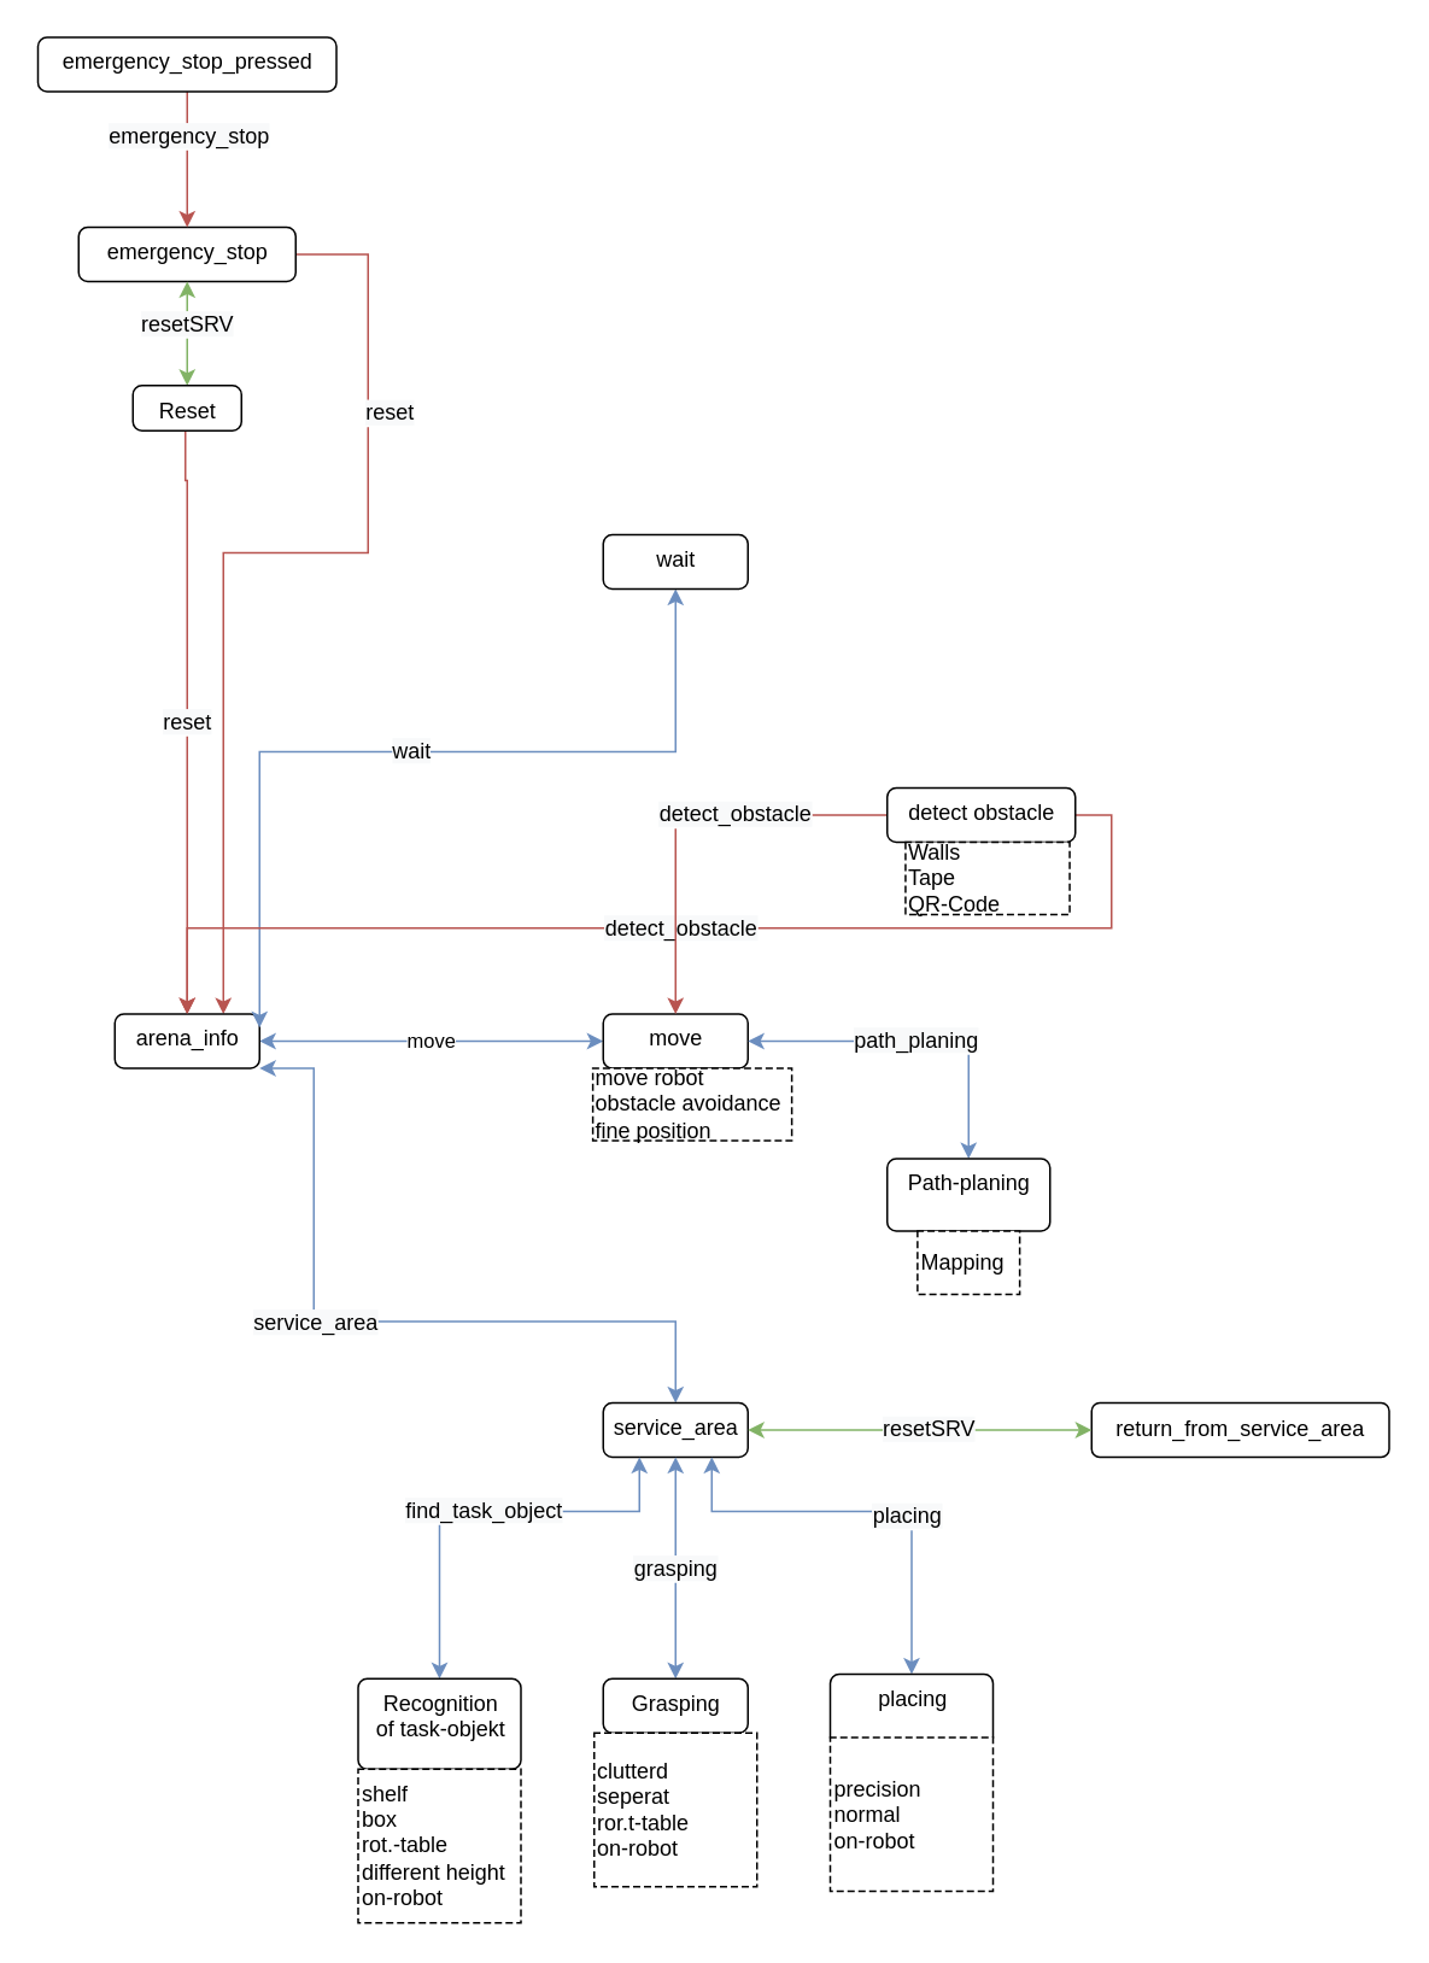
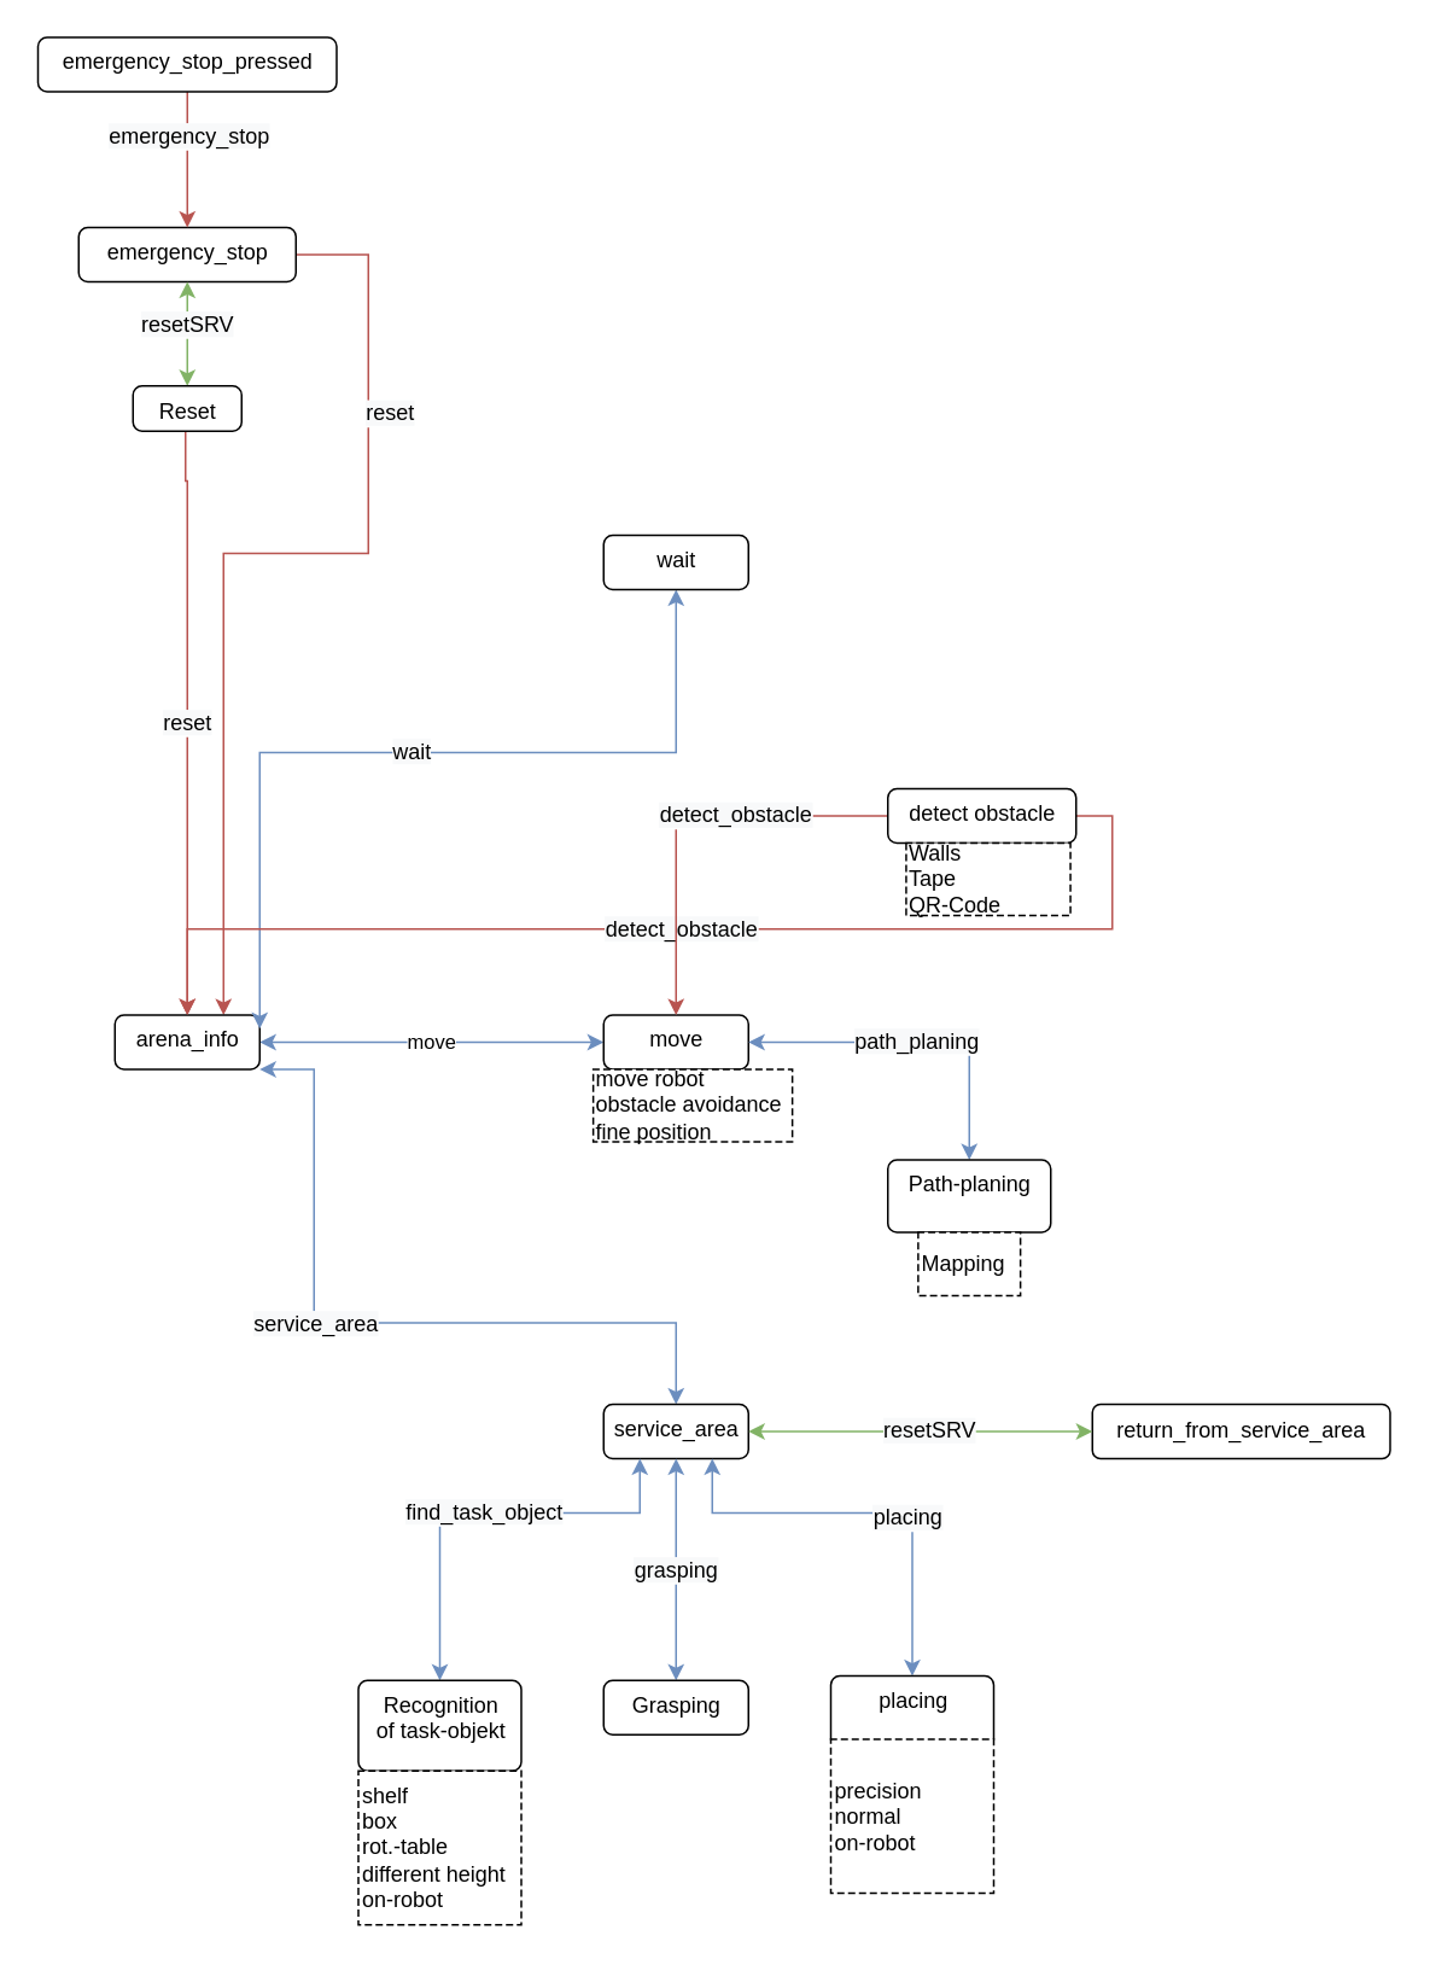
- <mxCell id="35" value="clutterd&lt;br&gt;seperat&lt;br&gt;ror.t-table&lt;br&gt;on-robot" style="shape=partialRectangle;html=1;top=1;align=left;dashed=1;" parent="1" vertex="1"><mxGeometry x="328" y="957.5" width="90" height="85" as="geometry" /></mxCell>
